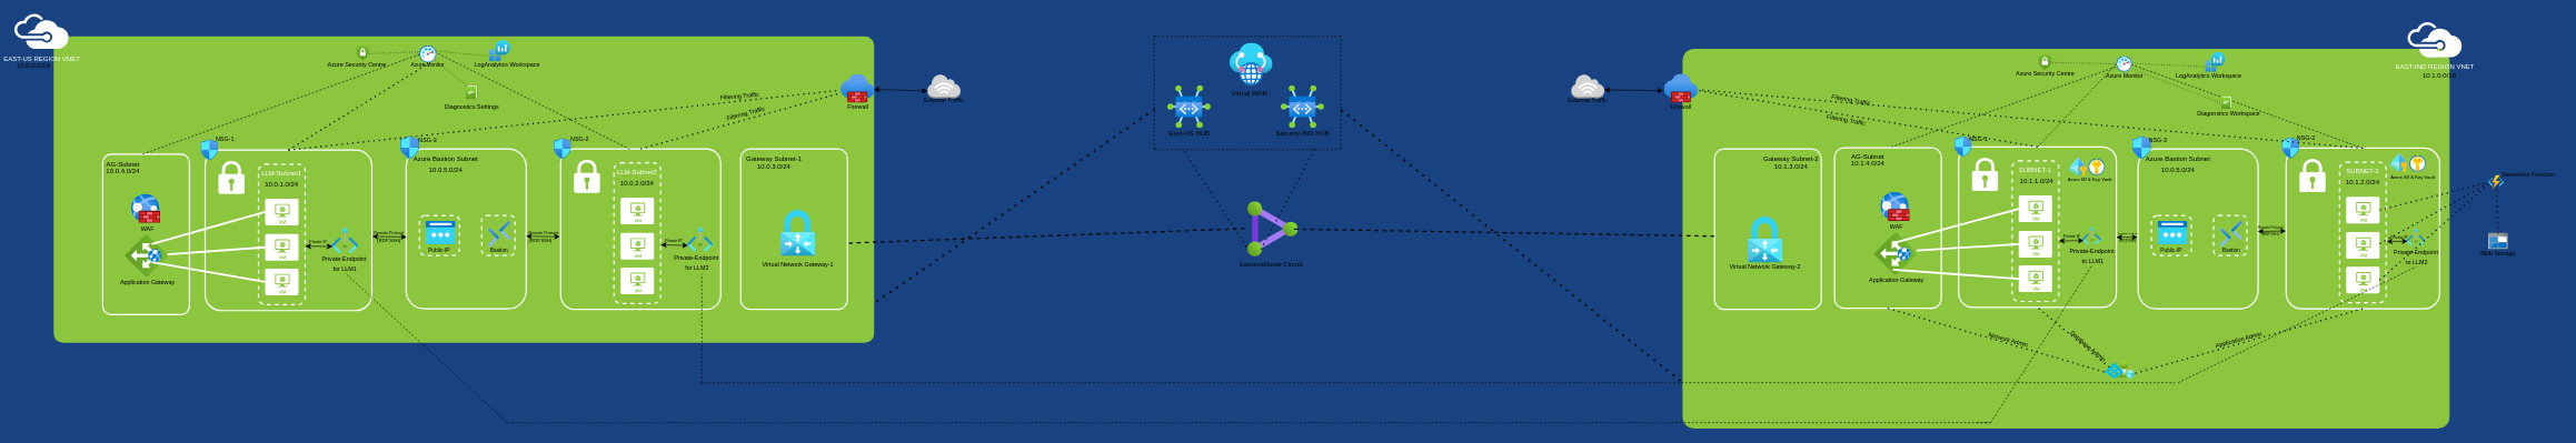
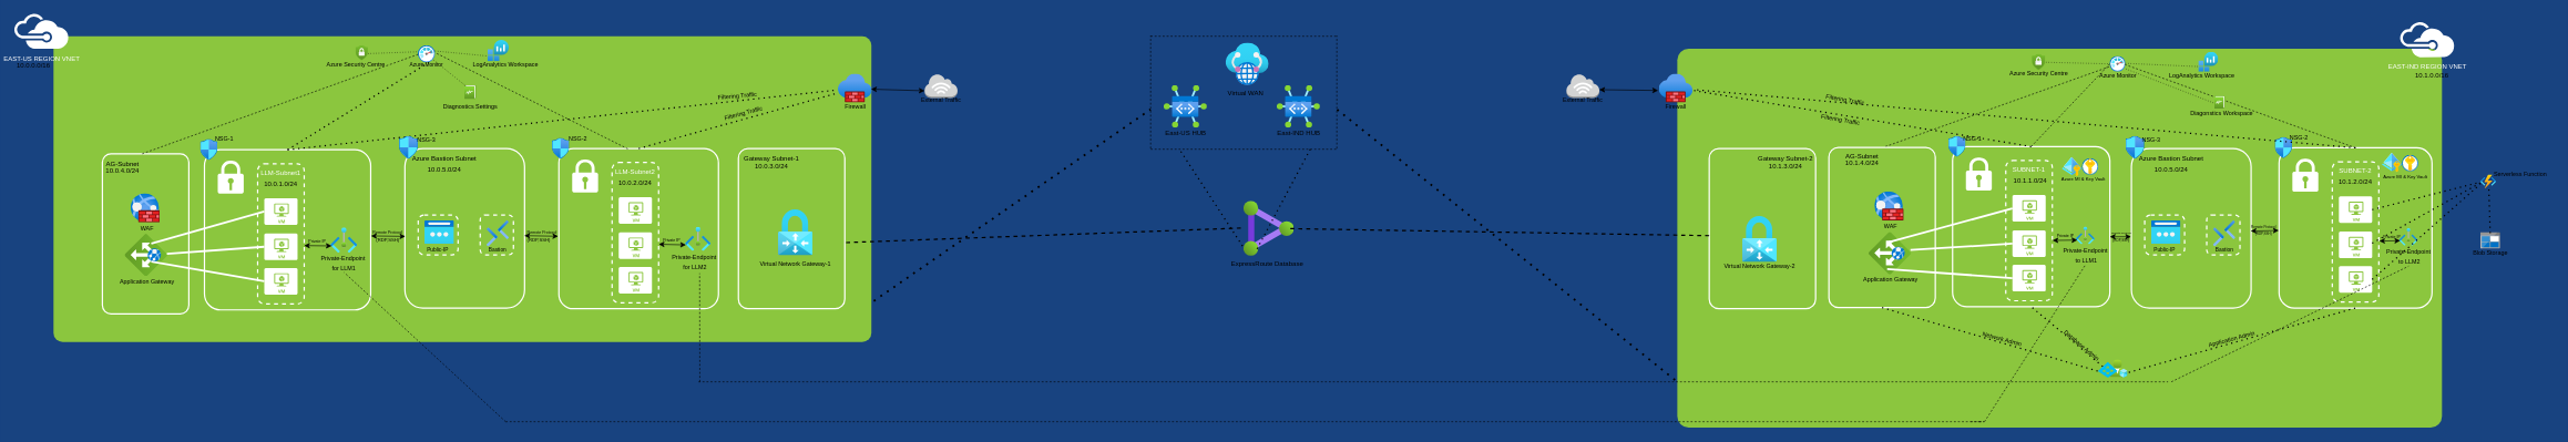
- <mxCell id="56" value="&lt;font style=&quot;font-size: 10px;&quot;&gt;Security-IND HUB&lt;/font&gt;" style="text;strokeColor=none;align=center;fillColor=none;html=1;verticalAlign=middle;whiteSpace=wrap;rounded=0;" parent="1" vertex="1"><mxGeometry x="1902.5" y="184" width="100" height="30" as="geometry" /></mxCell>
+ <mxCell id="56" value="&lt;font style=&quot;font-size: 10px;&quot;&gt;East-IND HUB&lt;/font&gt;" style="text;strokeColor=none;align=center;fillColor=none;html=1;verticalAlign=middle;whiteSpace=wrap;rounded=0;" parent="1" vertex="1"><mxGeometry x="1902.5" y="184" width="100" height="30" as="geometry" /></mxCell>
- <mxCell id="63" value="&lt;font style=&quot;font-size: 10px;&quot;&gt;ExpressRoute Circuit&lt;/font&gt;" style="text;strokeColor=none;align=center;fillColor=none;html=1;verticalAlign=middle;whiteSpace=wrap;rounded=0;" parent="1" vertex="1"><mxGeometry x="1843" y="381.45" width="124.5" height="30" as="geometry" /></mxCell>
+ <mxCell id="63" value="&lt;font style=&quot;font-size: 10px;&quot;&gt;ExpressRoute Database&lt;/font&gt;" style="text;strokeColor=none;align=center;fillColor=none;html=1;verticalAlign=middle;whiteSpace=wrap;rounded=0;" parent="1" vertex="1"><mxGeometry x="1843" y="381.45" width="124.5" height="30" as="geometry" /></mxCell>
